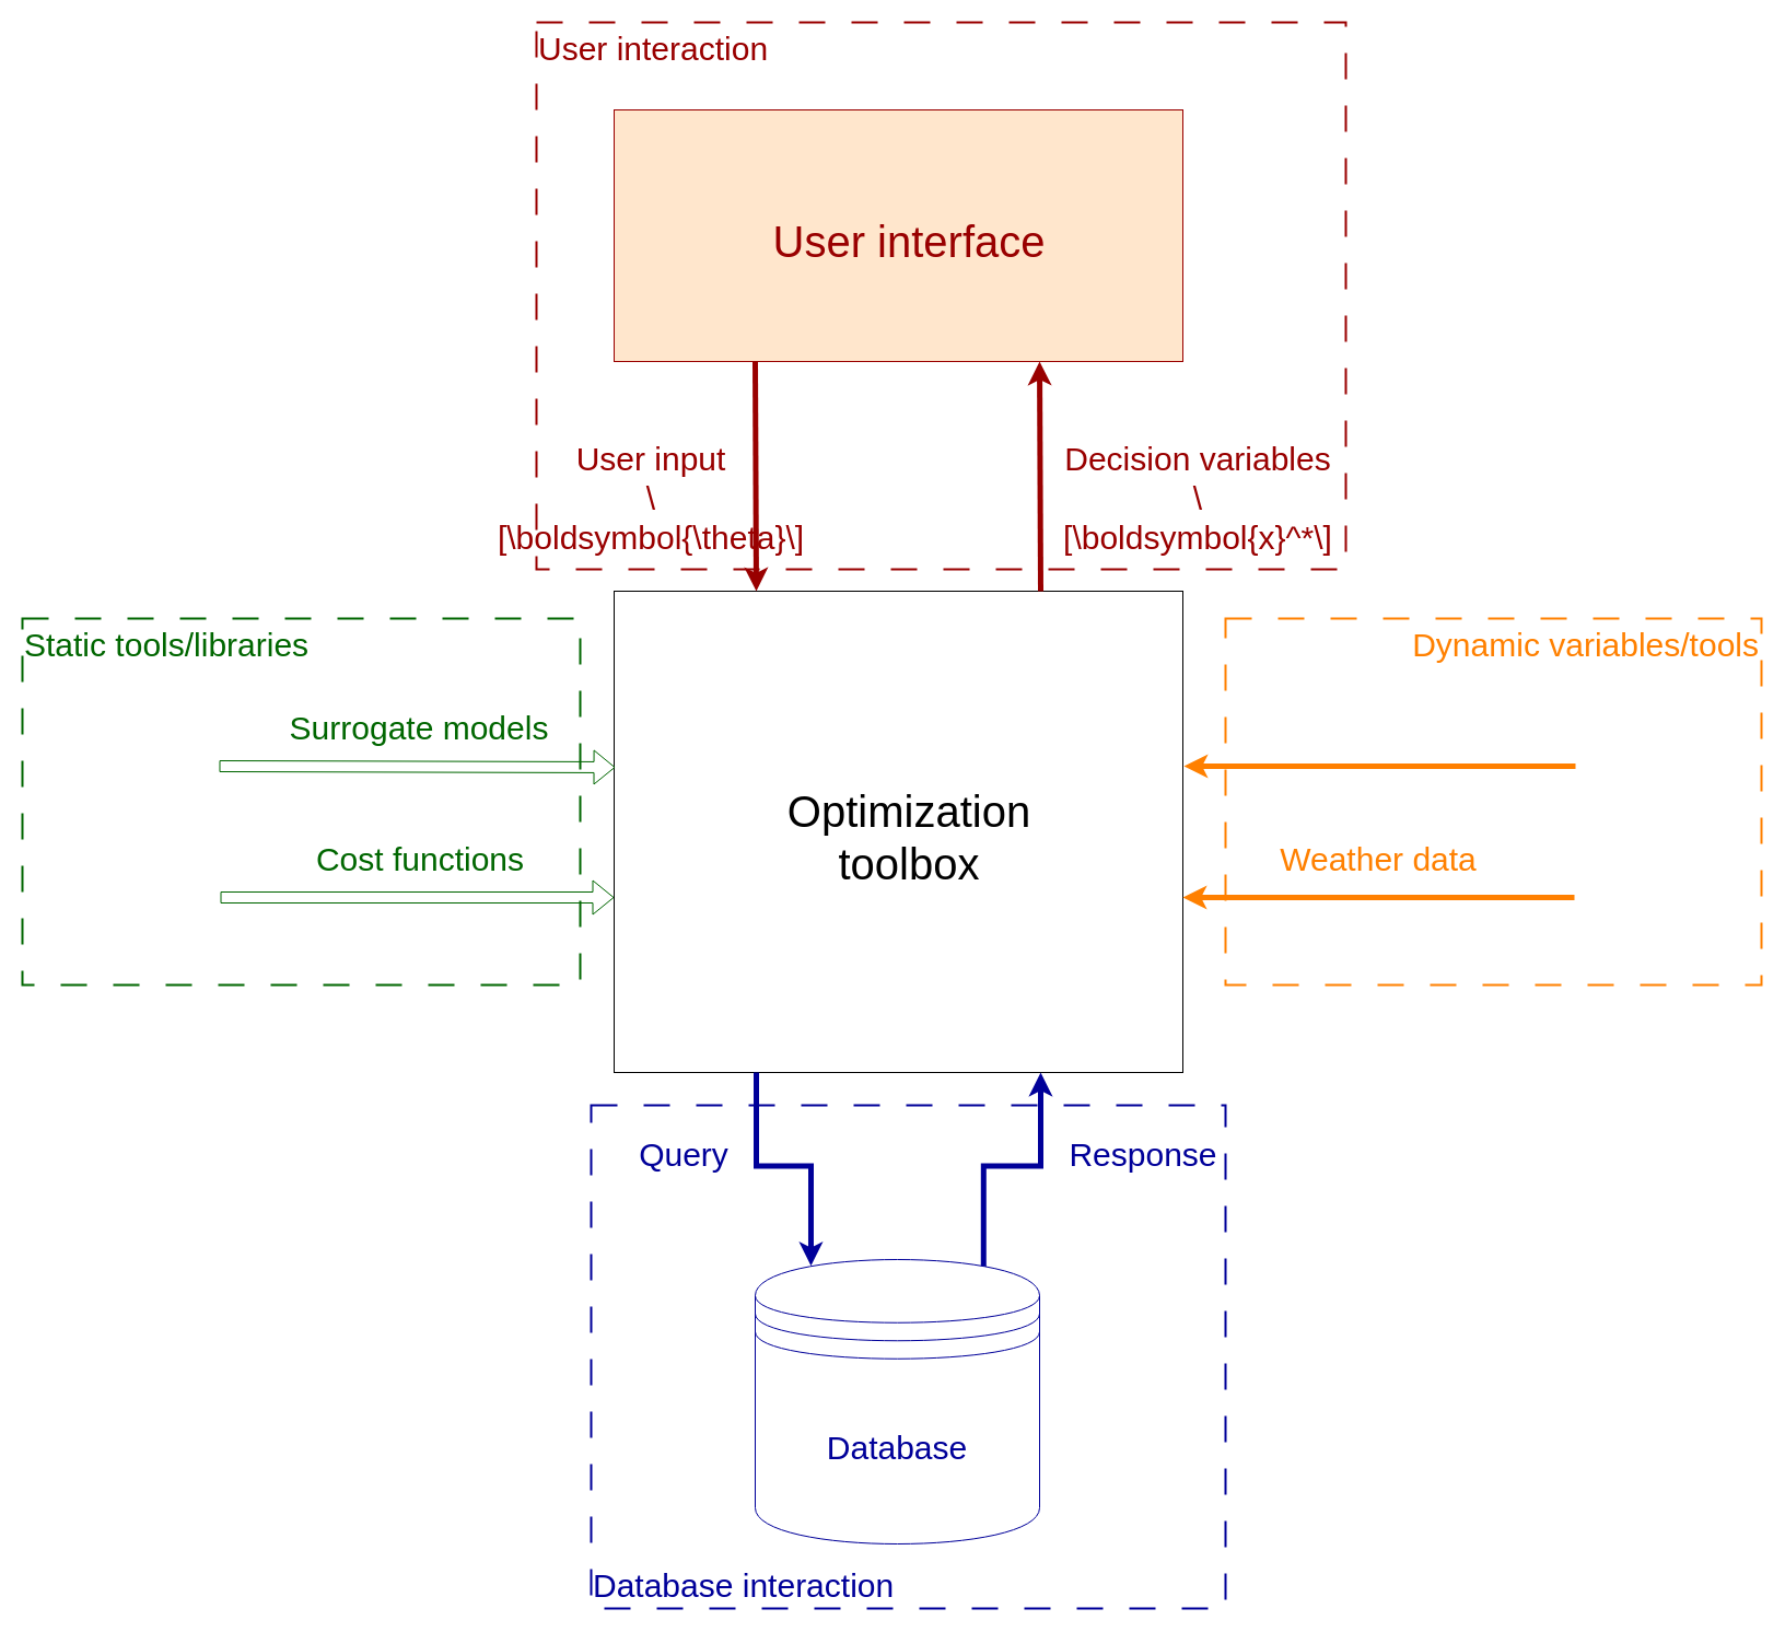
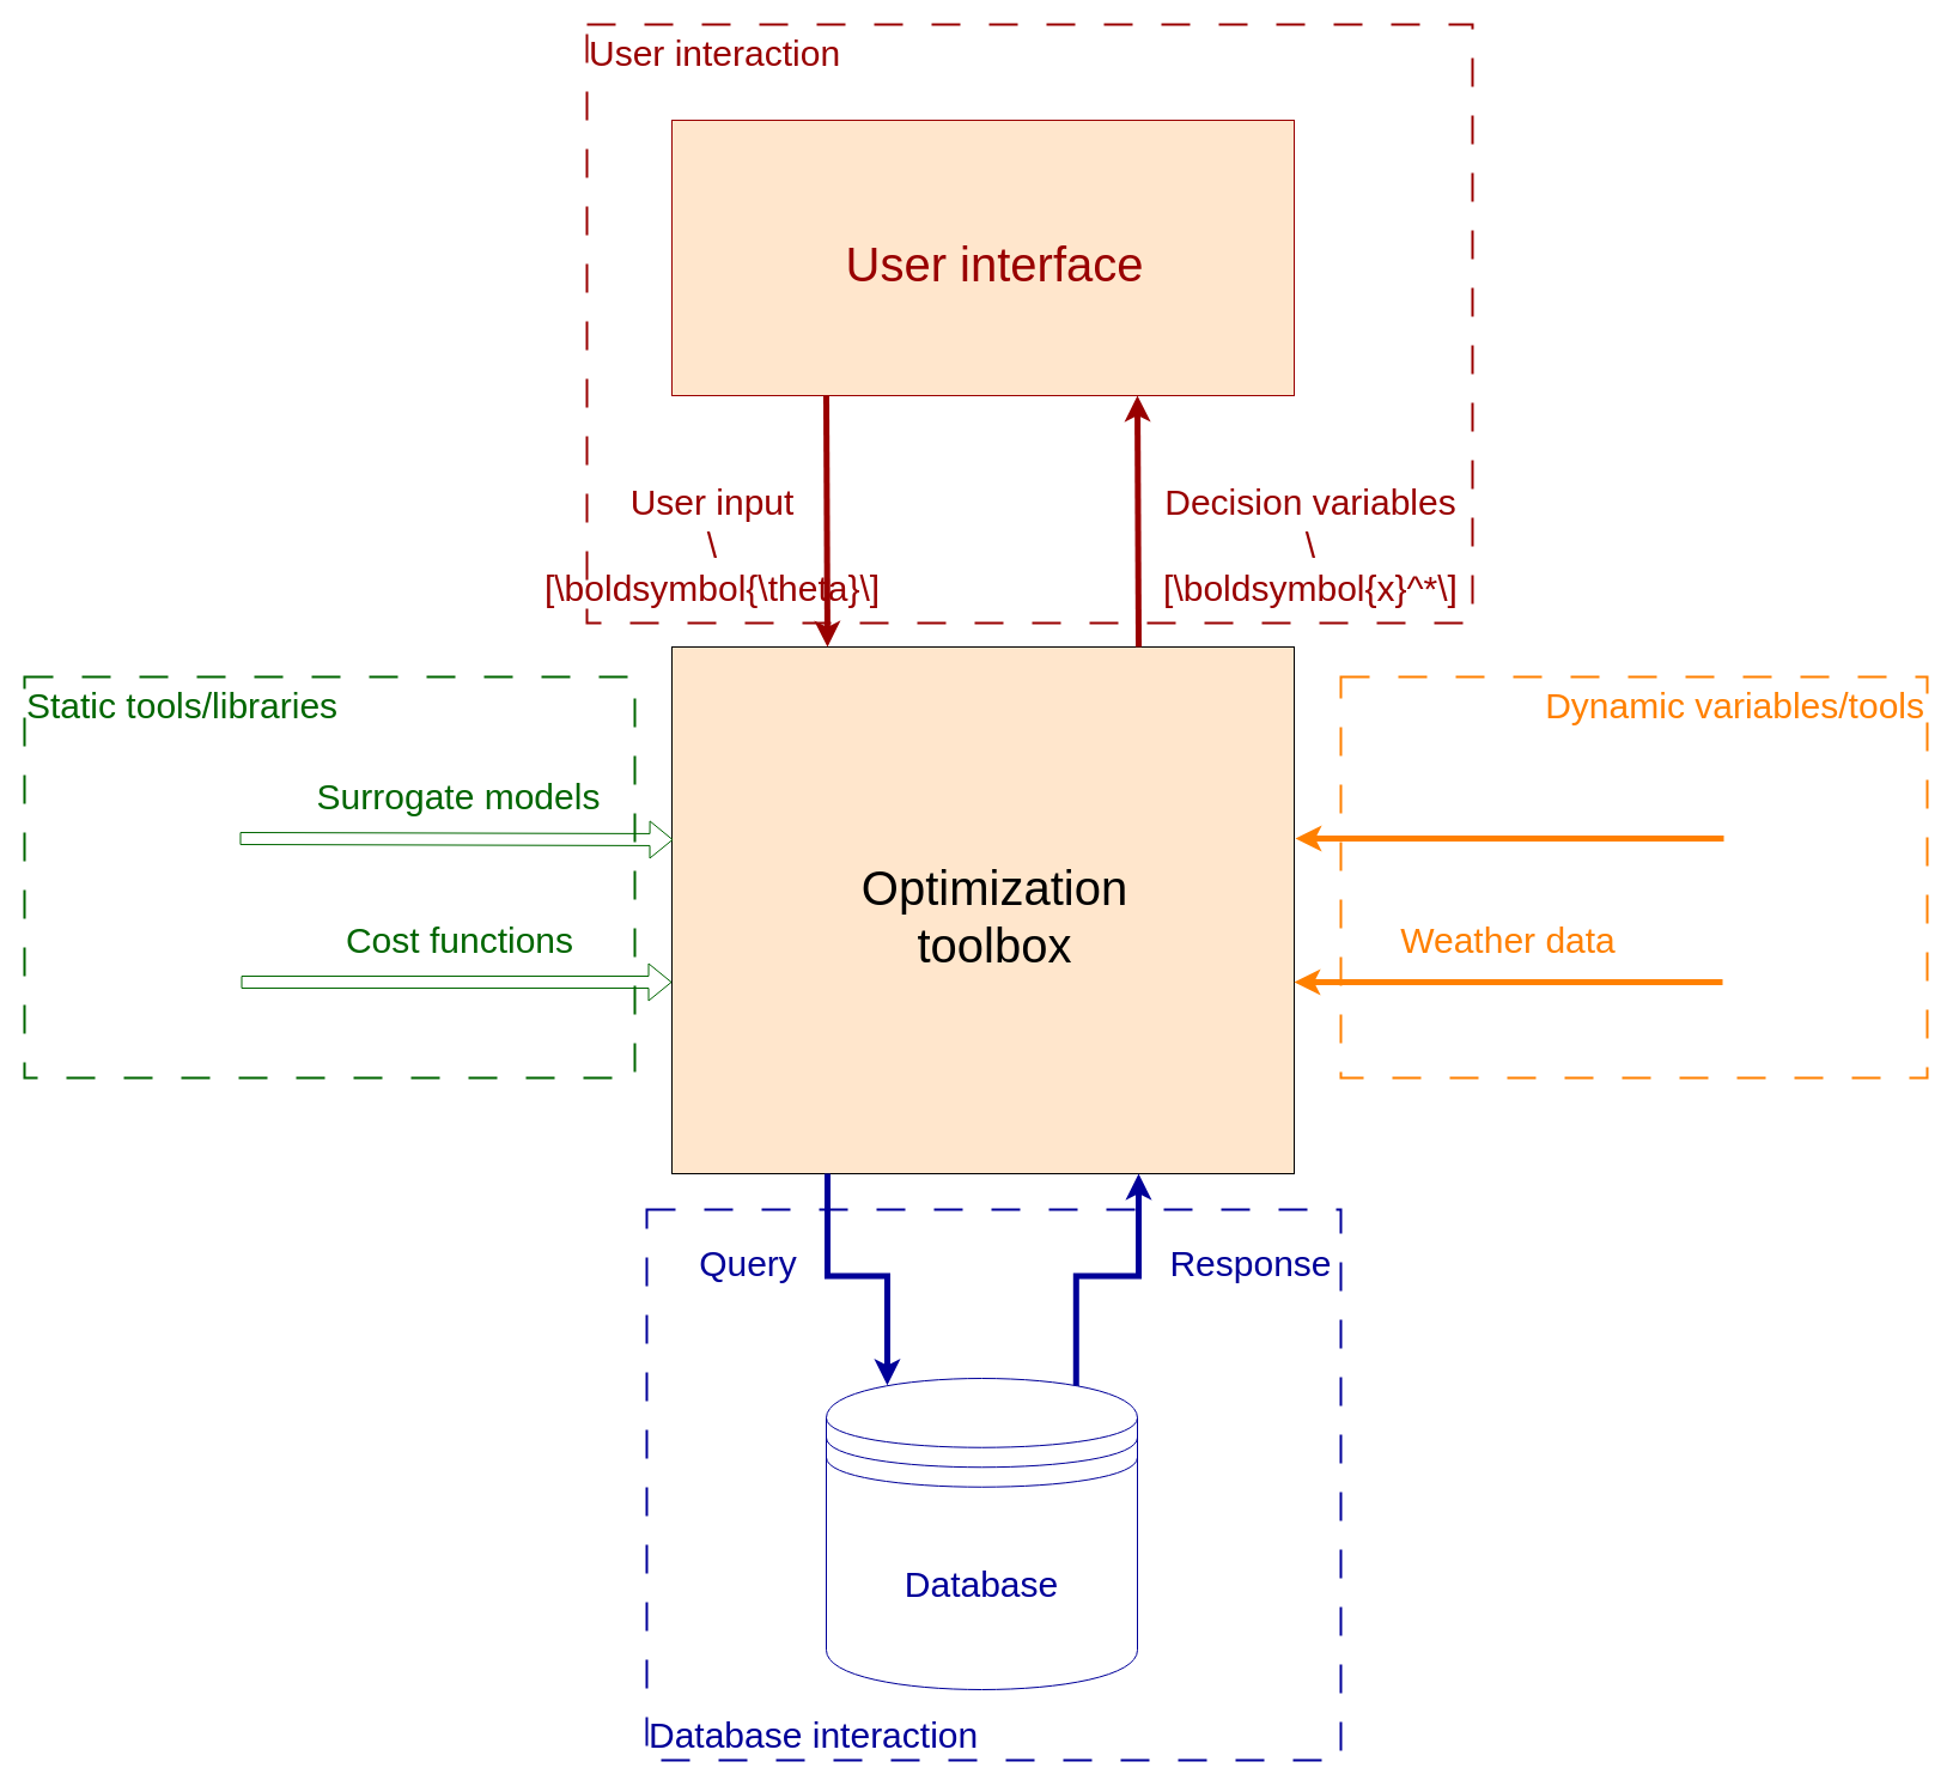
- <mxCell id="2" value="&lt;font style=&quot;font-size: 40px;&quot;&gt;Optimization&lt;/font&gt;&lt;div&gt;&lt;font style=&quot;font-size: 40px;&quot;&gt;toolbox&lt;/font&gt;&lt;/div&gt;" style="rounded=0;labelPosition=center;verticalLabelPosition=middle;align=center;verticalAlign=middle;whiteSpace=wrap;html=1;spacingLeft=20;spacingTop=10;fontSize=30;" parent="1" vertex="1"><mxGeometry x="561" y="540" width="520" height="440" as="geometry" /></mxCell>
+ <mxCell id="2" value="&lt;font style=&quot;font-size: 40px;&quot;&gt;Optimization&lt;/font&gt;&lt;div&gt;&lt;font style=&quot;font-size: 40px;&quot;&gt;toolbox&lt;/font&gt;&lt;/div&gt;" style="rounded=0;labelPosition=center;verticalLabelPosition=middle;align=center;verticalAlign=middle;whiteSpace=wrap;html=1;spacingLeft=20;spacingTop=10;fontSize=30;fillColor=#ffe6cc;" parent="1" vertex="1"><mxGeometry x="561" y="540" width="520" height="440" as="geometry" /></mxCell>
